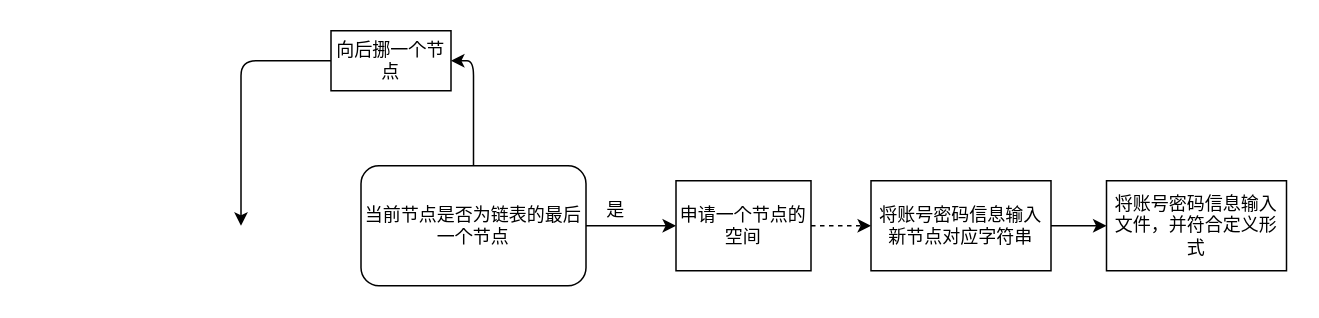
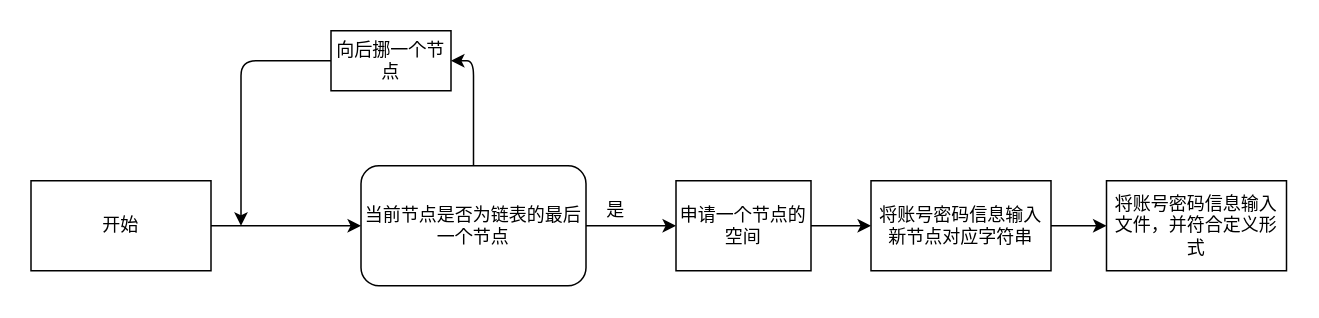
+ <mxCell id="2" value="开始" style="rounded=0;whiteSpace=wrap;html=1;" vertex="1" parent="1"><mxGeometry x="20" y="120" width="120" height="60" as="geometry" /></mxCell>
+ <mxCell id="6" value="" style="endArrow=classic;html=1;exitX=1;exitY=0.5;exitDx=0;exitDy=0;entryX=0;entryY=0.5;entryDx=0;entryDy=0;" edge="1" parent="1" source="2" target="3"><mxGeometry width="50" height="50" relative="1" as="geometry"><mxPoint x="600" y="160" as="sourcePoint" /><mxPoint x="650" y="110" as="targetPoint" /></mxGeometry></mxCell>
- <mxCell id="13" value="" style="endArrow=classic;html=1;exitX=1;exitY=0.5;exitDx=0;exitDy=0;entryX=0;entryY=0.5;entryDx=0;entryDy=0;dashed=1;" edge="1" parent="1" source="10" target="11"><mxGeometry width="50" height="50" relative="1" as="geometry"><mxPoint x="600" y="60" as="sourcePoint" /><mxPoint x="650" y="10" as="targetPoint" /></mxGeometry></mxCell>
+ <mxCell id="13" value="" style="endArrow=classic;html=1;exitX=1;exitY=0.5;exitDx=0;exitDy=0;entryX=0;entryY=0.5;entryDx=0;entryDy=0;" edge="1" parent="1" source="10" target="11"><mxGeometry width="50" height="50" relative="1" as="geometry"><mxPoint x="600" y="60" as="sourcePoint" /><mxPoint x="650" y="10" as="targetPoint" /></mxGeometry></mxCell>
